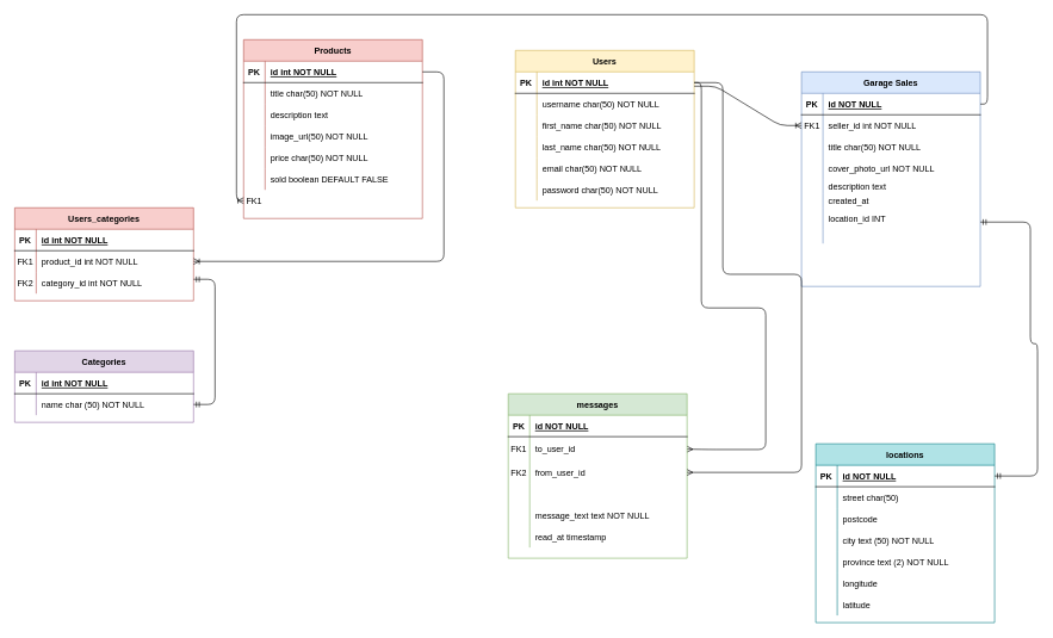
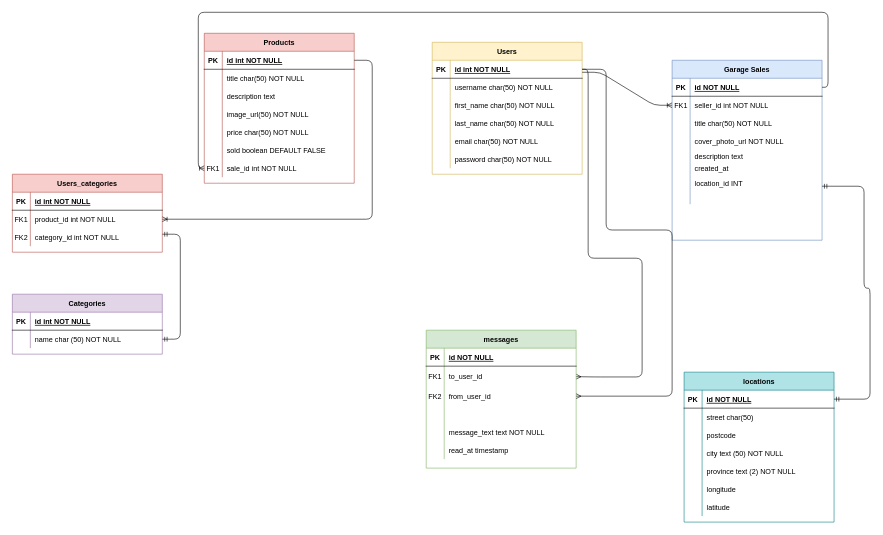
+ <mxCell id="70" value="sale_id int NOT NULL" style="shape=partialRectangle;overflow=hidden;connectable=0;fillColor=none;top=0;left=0;bottom=0;right=0;align=left;spacingLeft=6;" parent="68" vertex="1"><mxGeometry x="30" width="220" height="30" as="geometry" /></mxCell>
